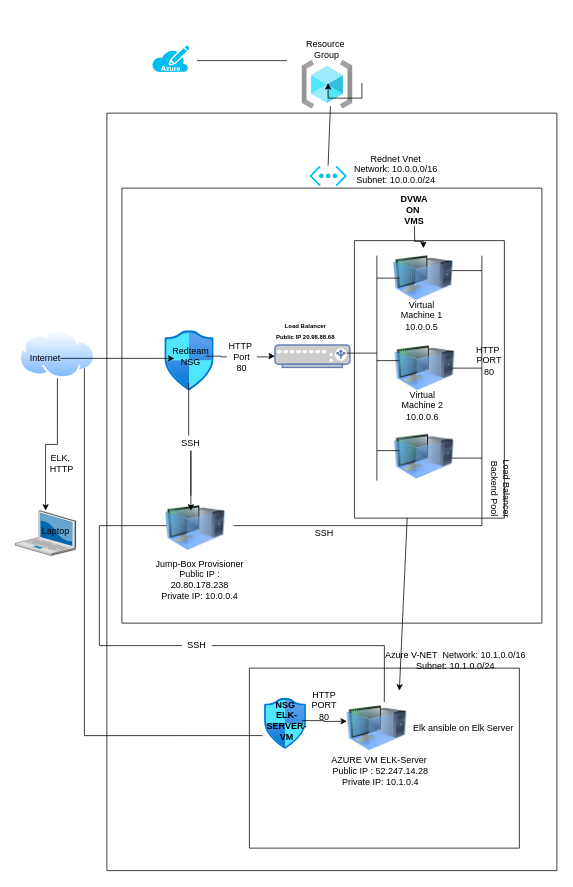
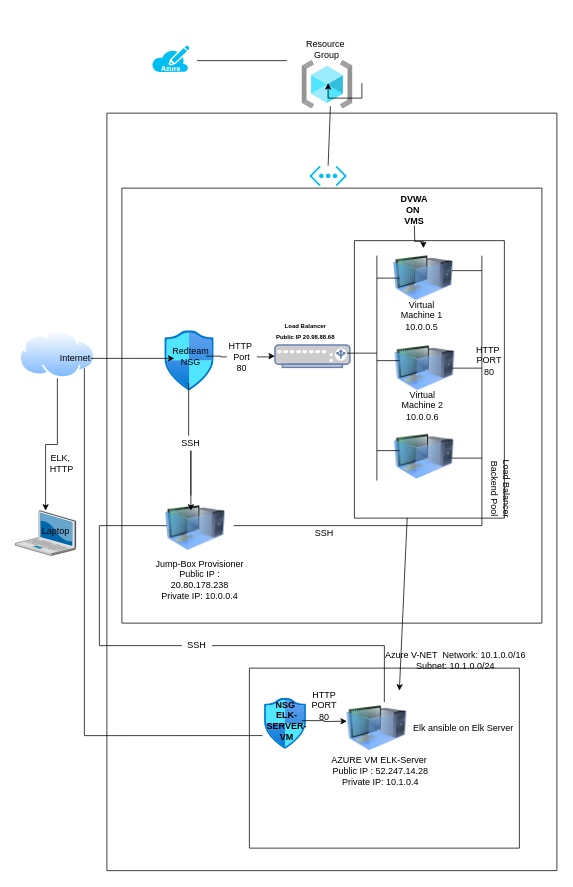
- <mxCell id="64" value="Rednet Vnet&lt;br&gt;Network: 10.0.0.0/16&lt;br&gt;Subnet: 10.0.0.0/24" style="text;html=1;align=center;verticalAlign=middle;resizable=0;points=[];autosize=1;strokeColor=none;" parent="1" vertex="1"><mxGeometry x="462" y="200" width="130" height="50" as="geometry" /></mxCell>
- <mxCell id="17" value="Internet&lt;br&gt;" style="text;html=1;strokeColor=none;fillColor=none;align=center;verticalAlign=middle;whiteSpace=wrap;rounded=0;" parent="1" vertex="1"><mxGeometry x="40" y="467" width="40" height="20" as="geometry" /></mxCell>
+ <mxCell id="17" value="Internet&lt;br&gt;" style="text;html=1;strokeColor=none;fillColor=none;align=center;verticalAlign=middle;whiteSpace=wrap;rounded=0;" parent="1" vertex="1"><mxGeometry x="80" y="467" width="40" height="20" as="geometry" /></mxCell>
